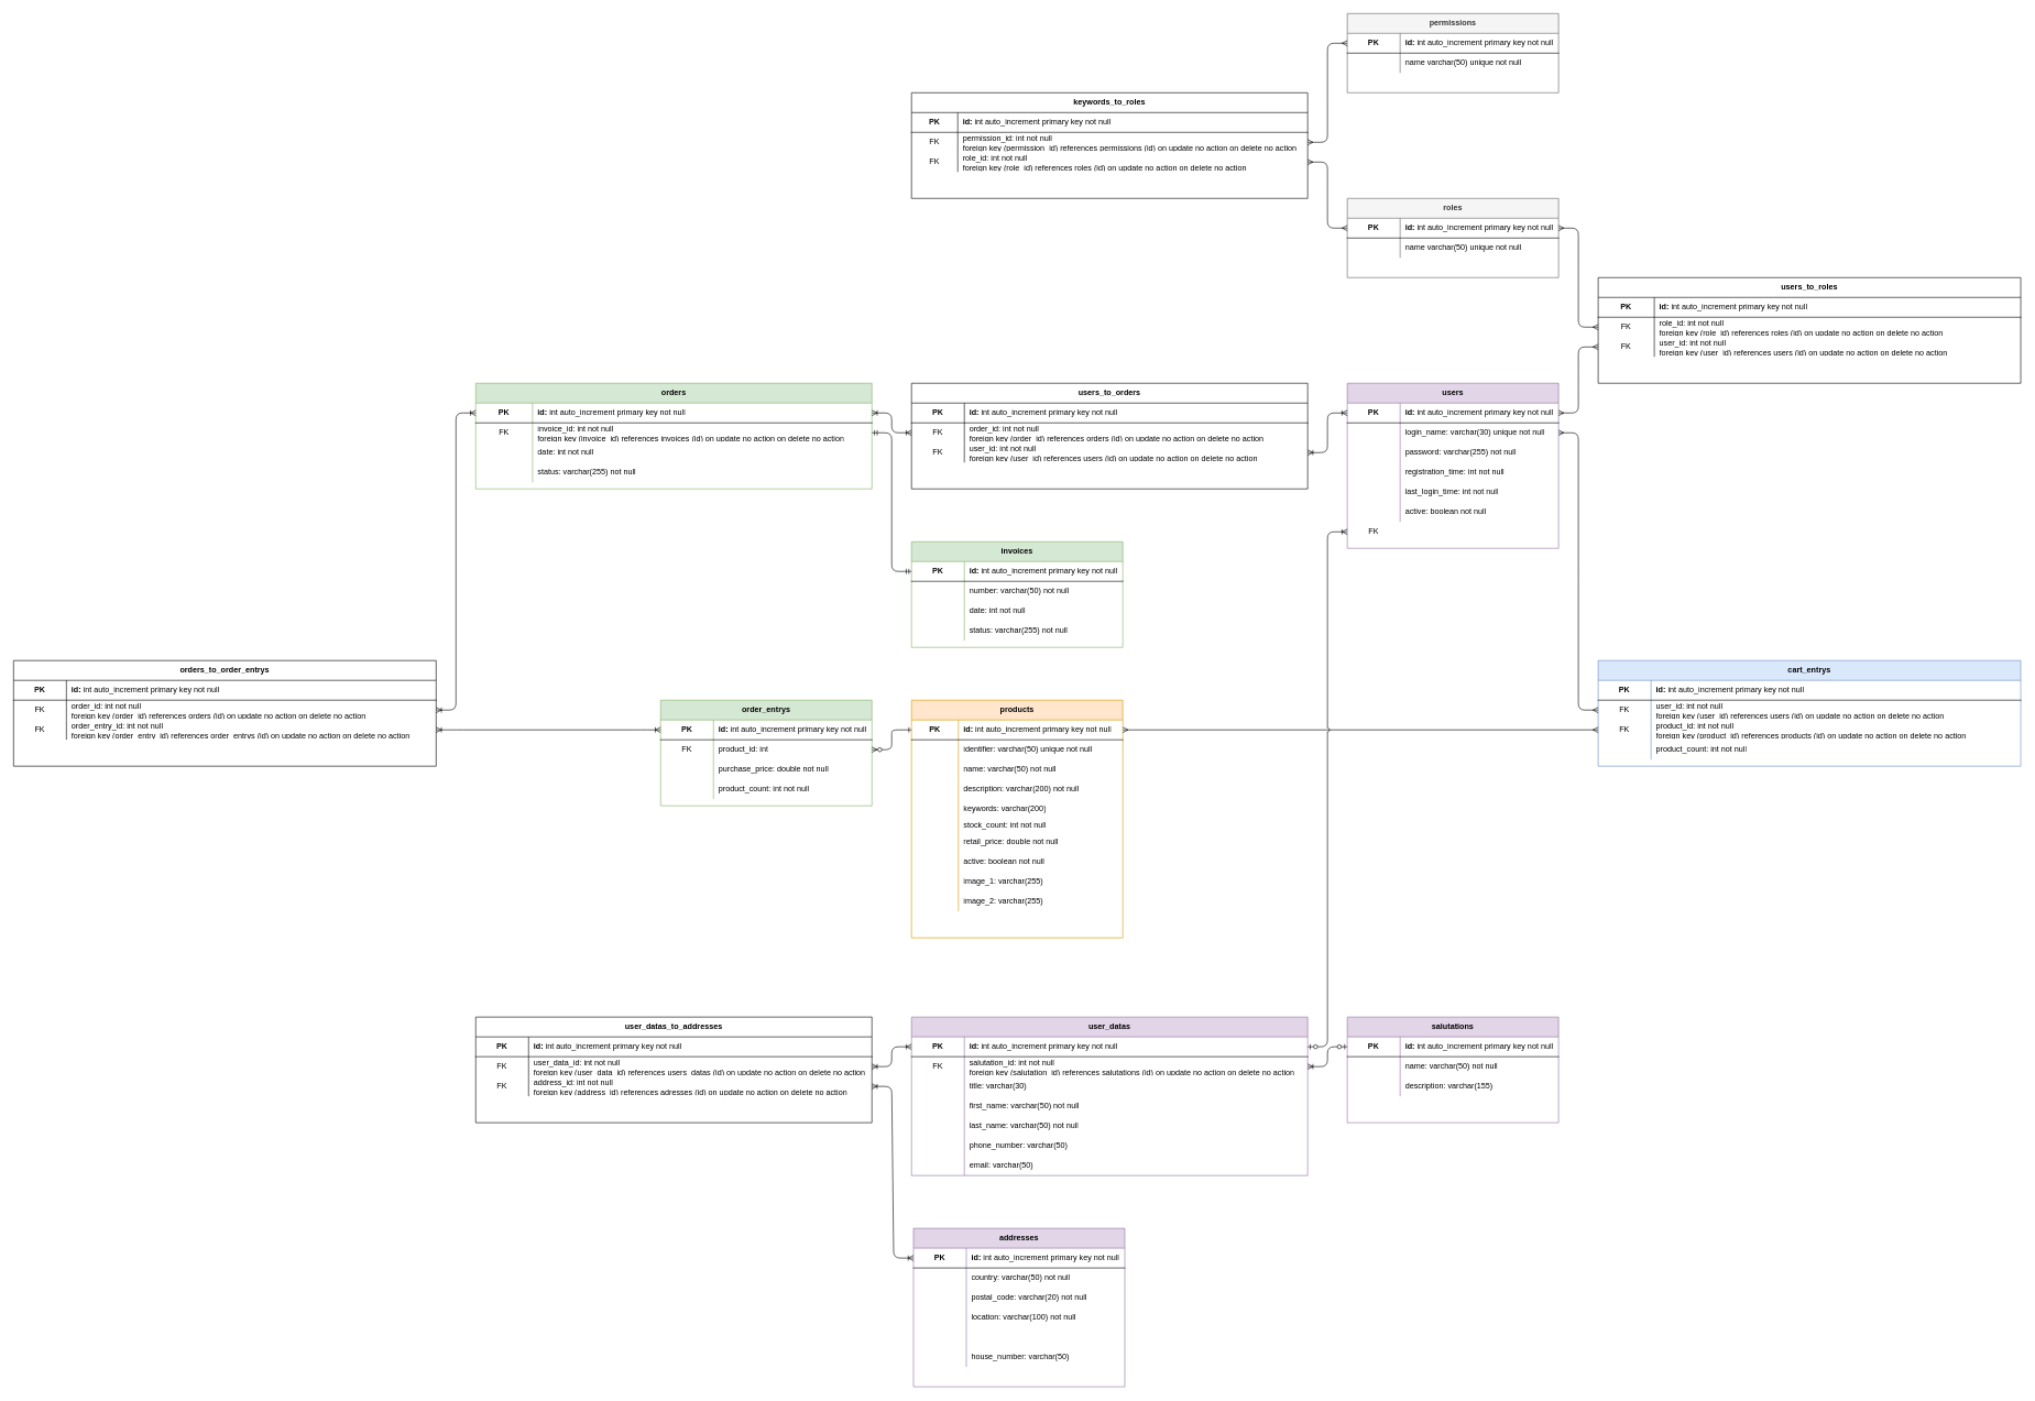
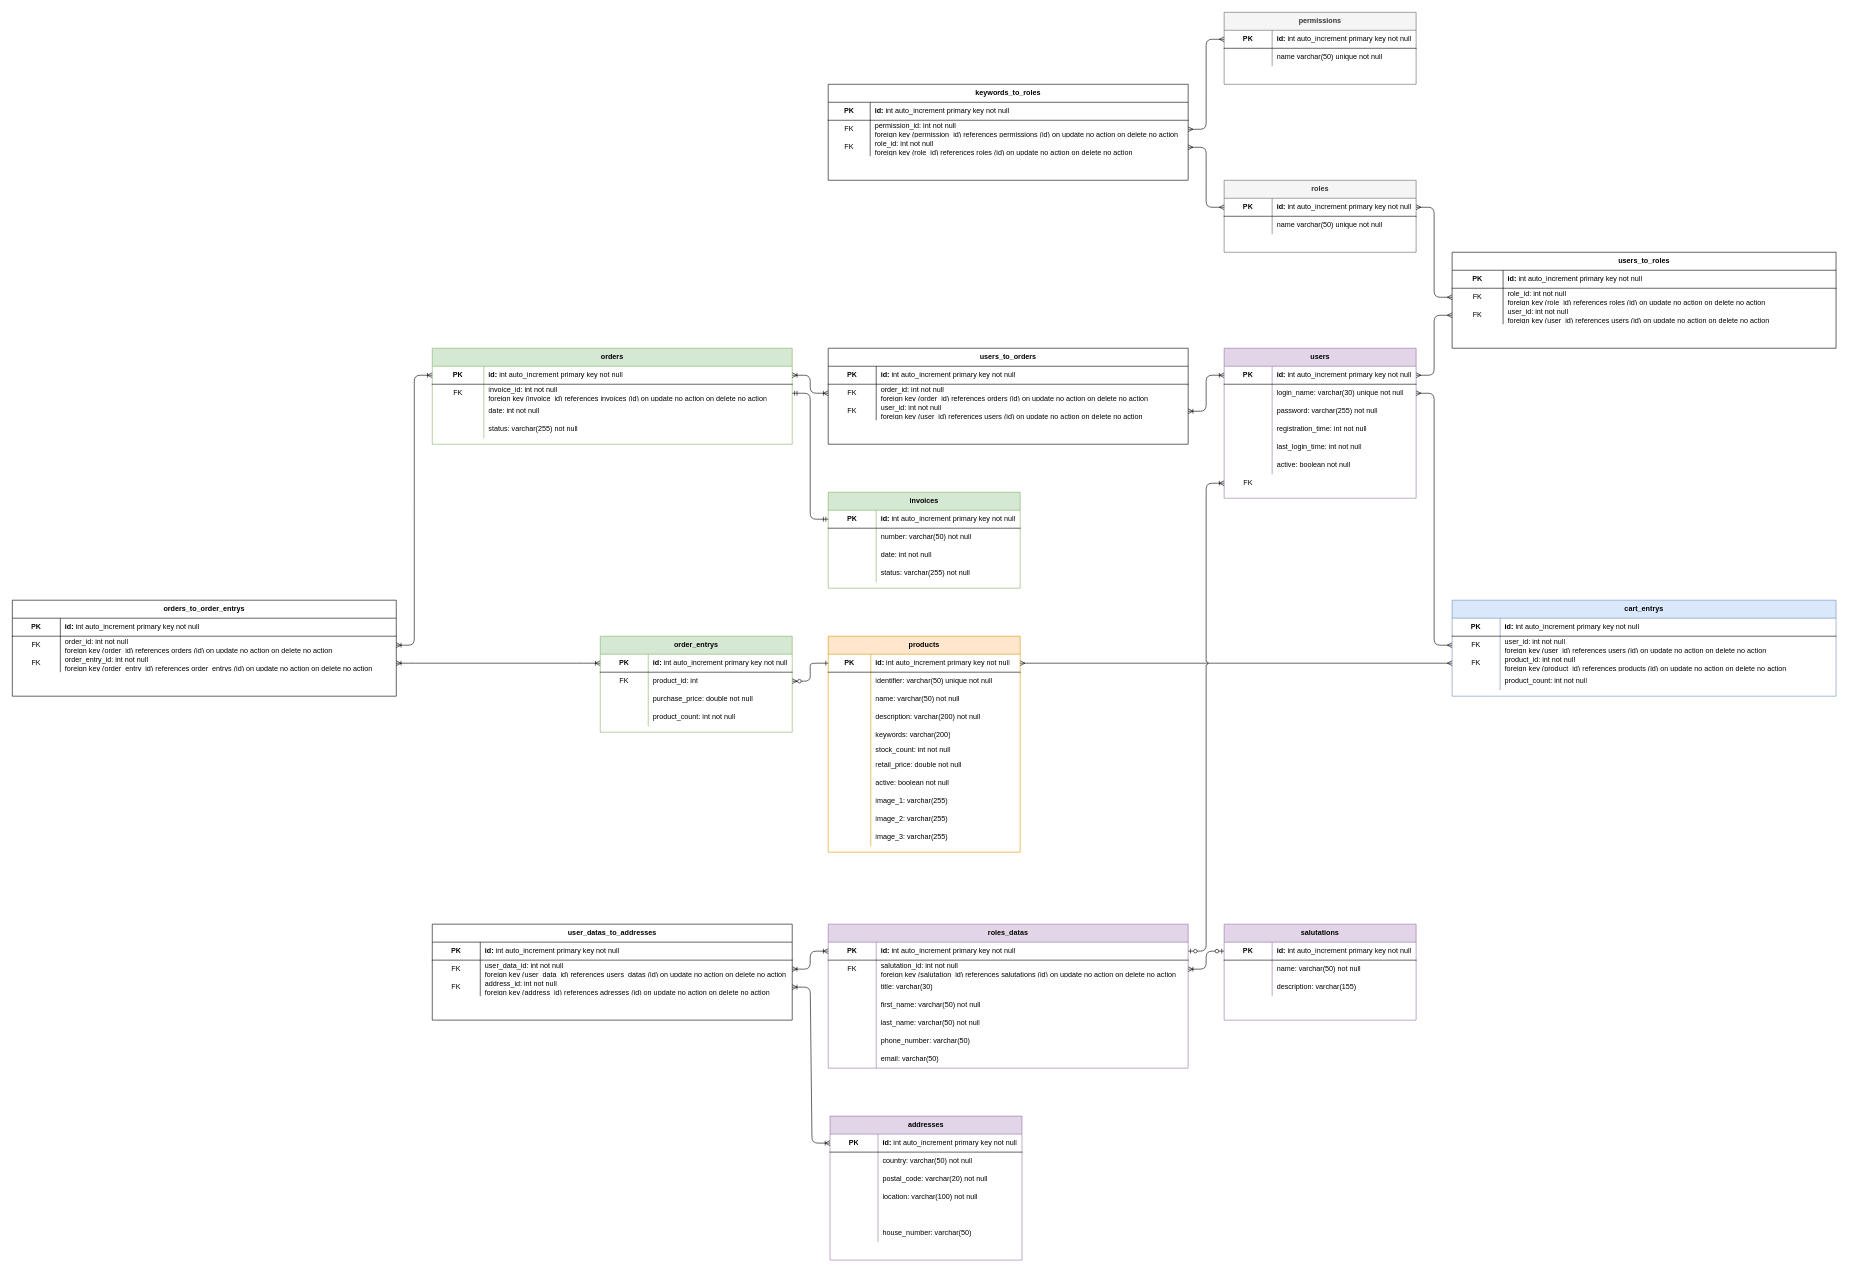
+ <mxCell id="35" value="image_3: varchar(255)" style="shape=partialRectangle;html=1;whiteSpace=wrap;connectable=0;fillColor=none;top=0;left=0;bottom=0;right=0;align=left;spacingLeft=6;overflow=hidden;" parent="33" vertex="1"><mxGeometry x="71" width="249" height="30" as="geometry" /></mxCell>
- <mxCell id="178" value="user_datas" style="shape=table;html=1;whiteSpace=wrap;startSize=30;container=1;collapsible=0;childLayout=tableLayout;fixedRows=1;rowLines=0;fontStyle=1;align=center;fillColor=#e1d5e7;strokeColor=#9673a6;" parent="1" vertex="1"><mxGeometry x="1380" y="1540" width="600" height="240" as="geometry" /></mxCell>
+ <mxCell id="178" value="roles_datas" style="shape=table;html=1;whiteSpace=wrap;startSize=30;container=1;collapsible=0;childLayout=tableLayout;fixedRows=1;rowLines=0;fontStyle=1;align=center;fillColor=#e1d5e7;strokeColor=#9673a6;" parent="1" vertex="1"><mxGeometry x="1380" y="1540" width="600" height="240" as="geometry" /></mxCell>
